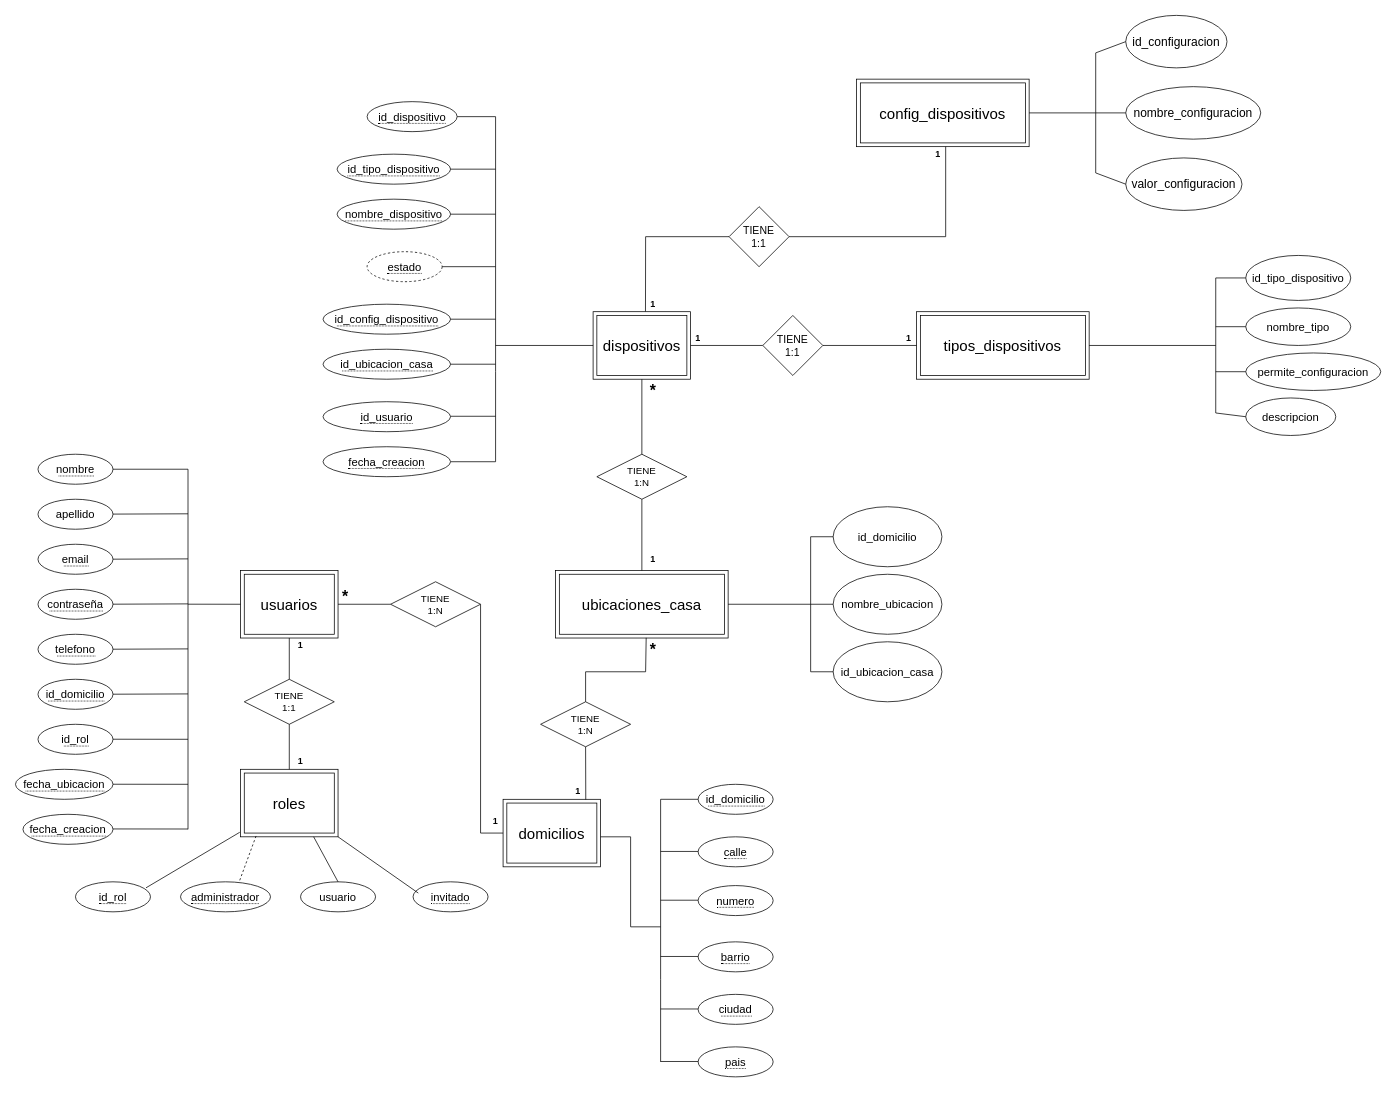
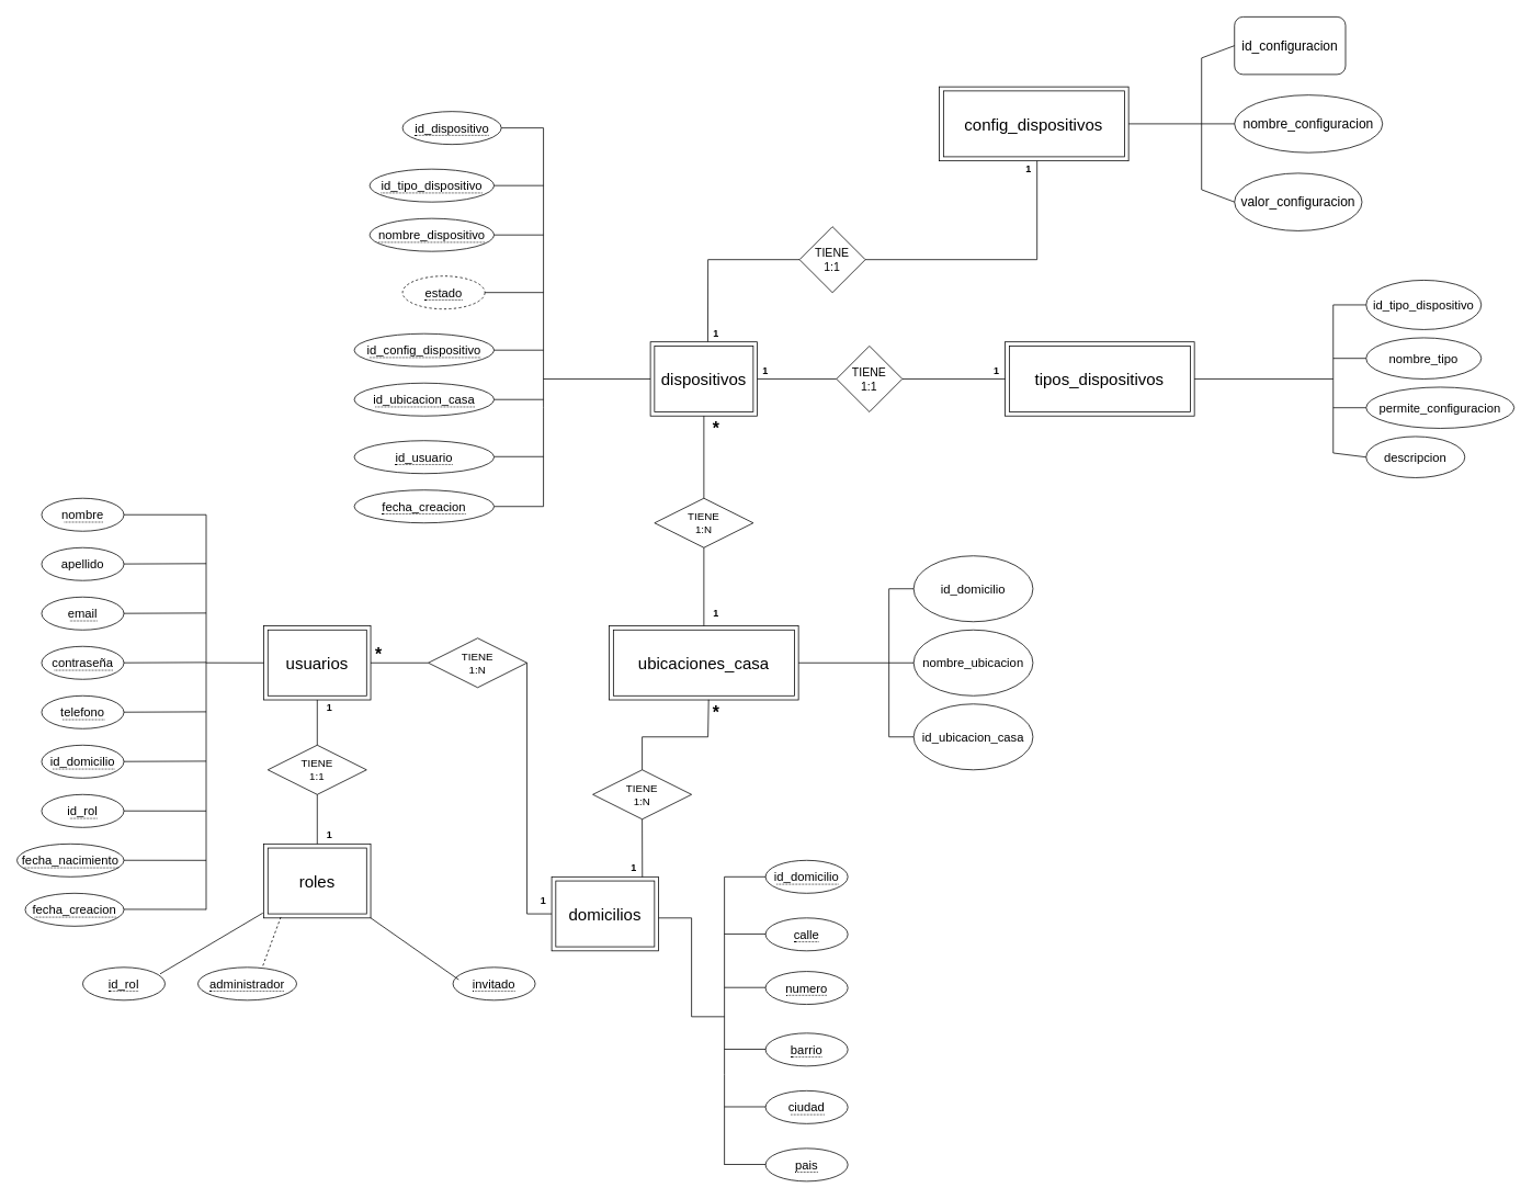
- <mxCell id="78" value="&lt;font style=&quot;font-size: 16px;&quot;&gt;id_configuracion&lt;/font&gt;" style="ellipse;whiteSpace=wrap;html=1;" parent="1" vertex="1"><mxGeometry x="1500" y="20" width="135" height="70" as="geometry" /></mxCell>
+ <mxCell id="78" value="&lt;font style=&quot;font-size: 16px;&quot;&gt;id_configuracion&lt;/font&gt;" style="whiteSpace=wrap;html=1;rounded=1;" parent="1" vertex="1"><mxGeometry x="1500" y="20" width="135" height="70" as="geometry" /></mxCell>
- <mxCell id="39" value="&lt;span style=&quot;border-bottom: 1px dotted&quot;&gt;&lt;font style=&quot;font-size: 15px;&quot;&gt;fecha_ubicacion&lt;/font&gt;&lt;/span&gt;" style="ellipse;whiteSpace=wrap;html=1;align=center;" parent="1" vertex="1"><mxGeometry x="20" y="1025" width="130" height="40" as="geometry" /></mxCell>
+ <mxCell id="39" value="&lt;span style=&quot;border-bottom: 1px dotted&quot;&gt;&lt;font style=&quot;font-size: 15px;&quot;&gt;fecha_nacimiento&lt;/font&gt;&lt;/span&gt;" style="ellipse;whiteSpace=wrap;html=1;align=center;" parent="1" vertex="1"><mxGeometry x="20" y="1025" width="130" height="40" as="geometry" /></mxCell>
- <mxCell id="25" value="" style="endArrow=none;html=1;rounded=0;exitX=0.5;exitY=0;exitDx=0;exitDy=0;entryX=0.75;entryY=1;entryDx=0;entryDy=0;" parent="1" source="22" target="14" edge="1"><mxGeometry relative="1" as="geometry"><mxPoint x="380" y="1275.41" as="sourcePoint" /><mxPoint x="400" y="1125" as="targetPoint" /></mxGeometry></mxCell>
- <mxCell id="22" value="&lt;span style=&quot;font-size: 15px;&quot;&gt;usuario&lt;/span&gt;" style="ellipse;whiteSpace=wrap;html=1;align=center;" parent="1" vertex="1"><mxGeometry x="400" y="1175" width="100" height="40" as="geometry" /></mxCell>
